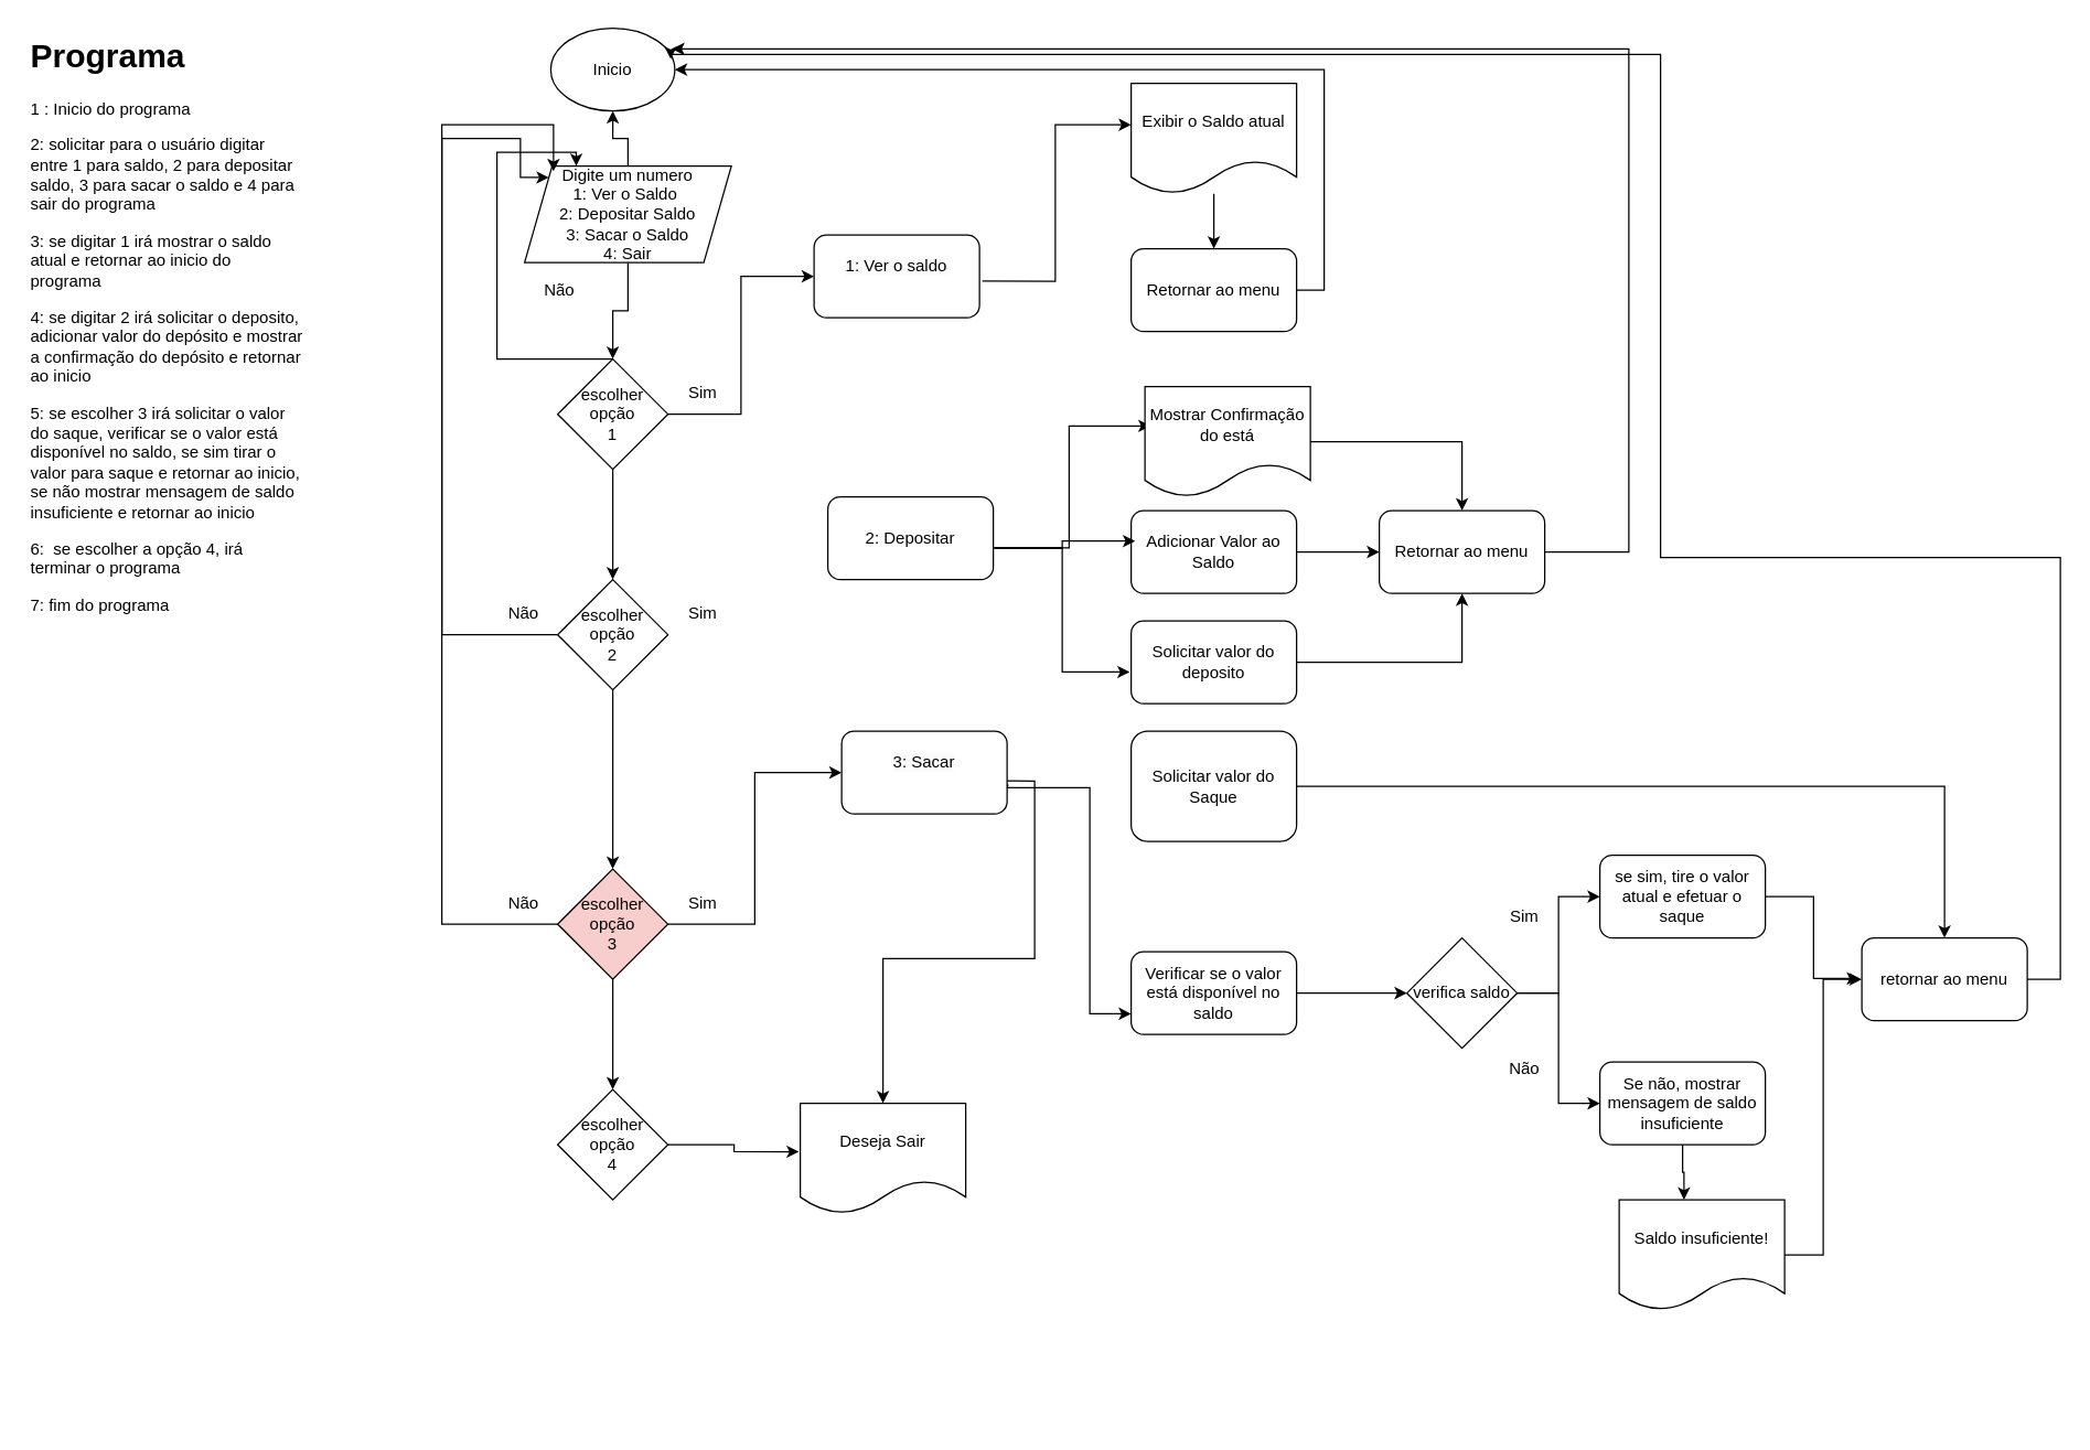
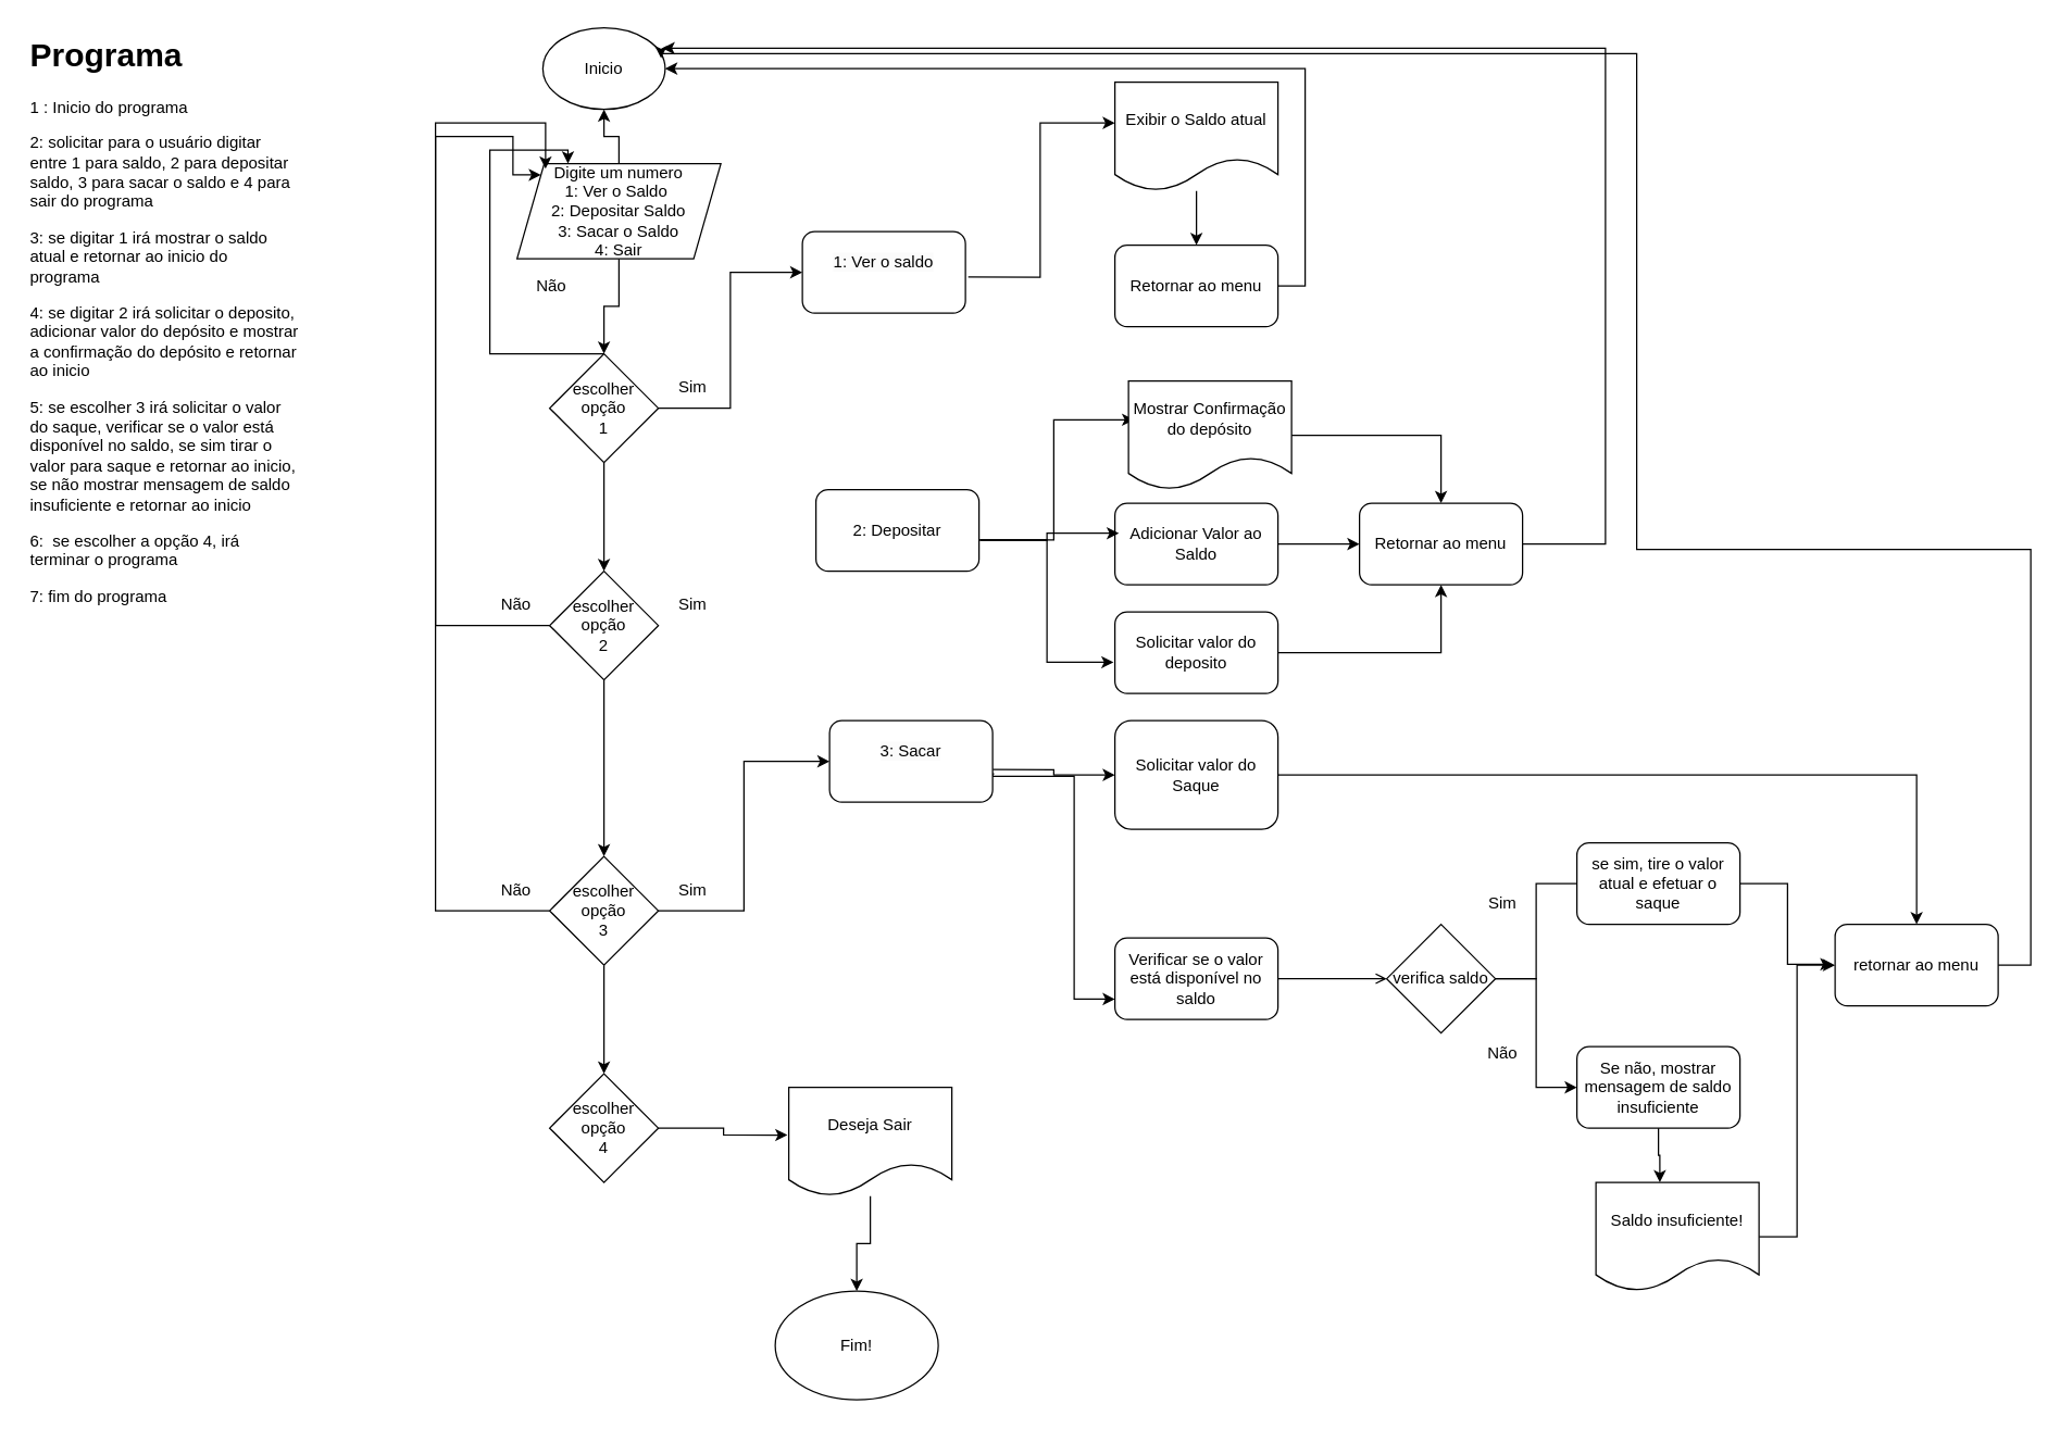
- <mxCell id="52" value="Mostrar Confirmação do está" style="shape=document;whiteSpace=wrap;html=1;boundedLbl=1;" vertex="1" parent="1"><mxGeometry x="830" y="280" width="120" height="80" as="geometry" /></mxCell>
+ <mxCell id="52" value="Mostrar Confirmação do depósito" style="shape=document;whiteSpace=wrap;html=1;boundedLbl=1;" vertex="1" parent="1"><mxGeometry x="830" y="280" width="120" height="80" as="geometry" /></mxCell>
- <mxCell id="35" style="edgeStyle=orthogonalEdgeStyle;rounded=0;orthogonalLoop=1;jettySize=auto;html=1;entryX=0;entryY=0.5;entryDx=0;entryDy=0;" edge="1" parent="1" source="37" target="39"><mxGeometry relative="1" as="geometry" /></mxCell>
+ <mxCell id="35" style="edgeStyle=orthogonalEdgeStyle;rounded=0;orthogonalLoop=1;jettySize=auto;html=1;entryX=0;entryY=0.5;entryDx=0;entryDy=0;endArrow=none;" edge="1" parent="1" source="37" target="39"><mxGeometry relative="1" as="geometry" /></mxCell>
- <mxCell id="11" value="escolher opção&lt;div&gt;3&lt;/div&gt;" style="rhombus;whiteSpace=wrap;html=1;fillColor=#f8cecc;" vertex="1" parent="1"><mxGeometry x="404" y="630" width="80" height="80" as="geometry" /></mxCell>
+ <mxCell id="11" value="escolher opção&lt;div&gt;3&lt;/div&gt;" style="rhombus;whiteSpace=wrap;html=1;" vertex="1" parent="1"><mxGeometry x="404" y="630" width="80" height="80" as="geometry" /></mxCell>
- <mxCell id="18" style="edgeStyle=orthogonalEdgeStyle;rounded=0;orthogonalLoop=1;jettySize=auto;html=1;exitX=1.001;exitY=0.601;exitDx=0;exitDy=0;exitPerimeter=0;" edge="1" parent="1" source="55" target="48"><mxGeometry relative="1" as="geometry"><mxPoint x="760" y="570" as="sourcePoint" /></mxGeometry></mxCell>
+ <mxCell id="18" style="edgeStyle=orthogonalEdgeStyle;rounded=0;orthogonalLoop=1;jettySize=auto;html=1;entryX=0;entryY=0.5;entryDx=0;entryDy=0;exitX=1.001;exitY=0.601;exitDx=0;exitDy=0;exitPerimeter=0;" edge="1" parent="1" source="55" target="32"><mxGeometry relative="1" as="geometry"><mxPoint x="760" y="570" as="sourcePoint" /></mxGeometry></mxCell>
- <mxCell id="33" style="edgeStyle=orthogonalEdgeStyle;rounded=0;orthogonalLoop=1;jettySize=auto;html=1;entryX=0;entryY=0.5;entryDx=0;entryDy=0;" edge="1" parent="1" source="34" target="37"><mxGeometry relative="1" as="geometry" /></mxCell>
+ <mxCell id="33" style="edgeStyle=orthogonalEdgeStyle;rounded=0;orthogonalLoop=1;jettySize=auto;html=1;entryX=0;entryY=0.5;entryDx=0;entryDy=0;endArrow=open;" edge="1" parent="1" source="34" target="37"><mxGeometry relative="1" as="geometry" /></mxCell>
+ <mxCell id="47" style="edgeStyle=orthogonalEdgeStyle;rounded=0;orthogonalLoop=1;jettySize=auto;html=1;" edge="1" parent="1" source="48" target="12"><mxGeometry relative="1" as="geometry" /></mxCell>
+ <mxCell id="12" value="Fim!" style="ellipse;whiteSpace=wrap;html=1;" vertex="1" parent="1"><mxGeometry x="570" y="950" width="120" height="80" as="geometry" /></mxCell>
